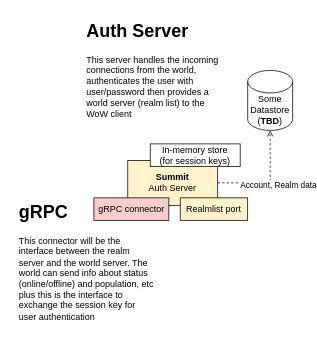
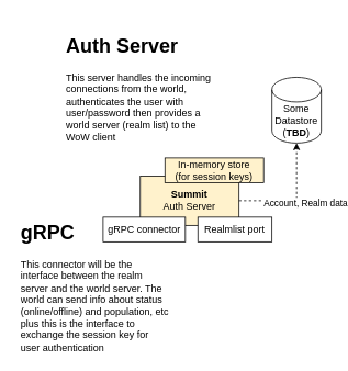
- <mxCell id="12" value="&lt;h1&gt;Auth Server&lt;/h1&gt;&lt;p&gt;This server handles the incoming connections from the world, authenticates the user with user/password then provides a world server (realm list) to the WoW client&lt;/p&gt;" style="text;html=1;strokeColor=none;fillColor=none;spacing=5;spacingTop=-20;whiteSpace=wrap;overflow=hidden;rounded=0;" parent="1" vertex="1"><mxGeometry x="110" y="20.5" width="190" height="140" as="geometry" /></mxCell>
+ <mxCell id="12" value="&lt;h1&gt;Auth Server&lt;/h1&gt;&lt;p&gt;This server handles the incoming connections from the world, authenticates the user with user/password then provides a world server (realm list) to the WoW client&lt;/p&gt;" style="text;html=1;strokeColor=none;fillColor=none;spacing=5;spacingTop=-20;whiteSpace=wrap;overflow=hidden;rounded=0;" parent="1" vertex="1"><mxGeometry x="75" y="35.5" width="190" height="140" as="geometry" /></mxCell>
- <mxCell id="9" style="edgeStyle=orthogonalEdgeStyle;rounded=0;orthogonalLoop=1;jettySize=auto;html=1;entryX=0.5;entryY=1;entryDx=0;entryDy=0;entryPerimeter=0;dashed=1;endArrow=open;" parent="1" source="3" target="6" edge="1"><mxGeometry relative="1" as="geometry" /></mxCell>
+ <mxCell id="9" style="edgeStyle=orthogonalEdgeStyle;rounded=0;orthogonalLoop=1;jettySize=auto;html=1;entryX=0.5;entryY=1;entryDx=0;entryDy=0;entryPerimeter=0;dashed=1;" parent="1" source="3" target="6" edge="1"><mxGeometry relative="1" as="geometry" /></mxCell>
- <mxCell id="8" value="In-memory store&lt;br&gt;(for session keys)" style="rounded=0;whiteSpace=wrap;html=1;" parent="1" vertex="1"><mxGeometry x="200" y="191" width="120" height="30" as="geometry" /></mxCell>
+ <mxCell id="8" value="In-memory store&lt;br&gt;(for session keys)" style="rounded=0;whiteSpace=wrap;html=1;fillColor=#fff2cc;" parent="1" vertex="1"><mxGeometry x="200" y="191" width="120" height="30" as="geometry" /></mxCell>
- <mxCell id="5" value="gRPC connector" style="rounded=0;whiteSpace=wrap;html=1;fillColor=#f8cecc;" parent="1" vertex="1"><mxGeometry x="124.8" y="263" width="100" height="30" as="geometry" /></mxCell>
+ <mxCell id="5" value="gRPC connector" style="rounded=0;whiteSpace=wrap;html=1;" parent="1" vertex="1"><mxGeometry x="124.8" y="263" width="100" height="30" as="geometry" /></mxCell>
- <mxCell id="7" value="Realmlist port" style="rounded=0;whiteSpace=wrap;html=1;fillColor=#fff2cc;" parent="1" vertex="1"><mxGeometry x="240" y="263" width="90" height="30" as="geometry" /></mxCell>
+ <mxCell id="7" value="Realmlist port" style="rounded=0;whiteSpace=wrap;html=1;" parent="1" vertex="1"><mxGeometry x="240" y="263" width="90" height="30" as="geometry" /></mxCell>
